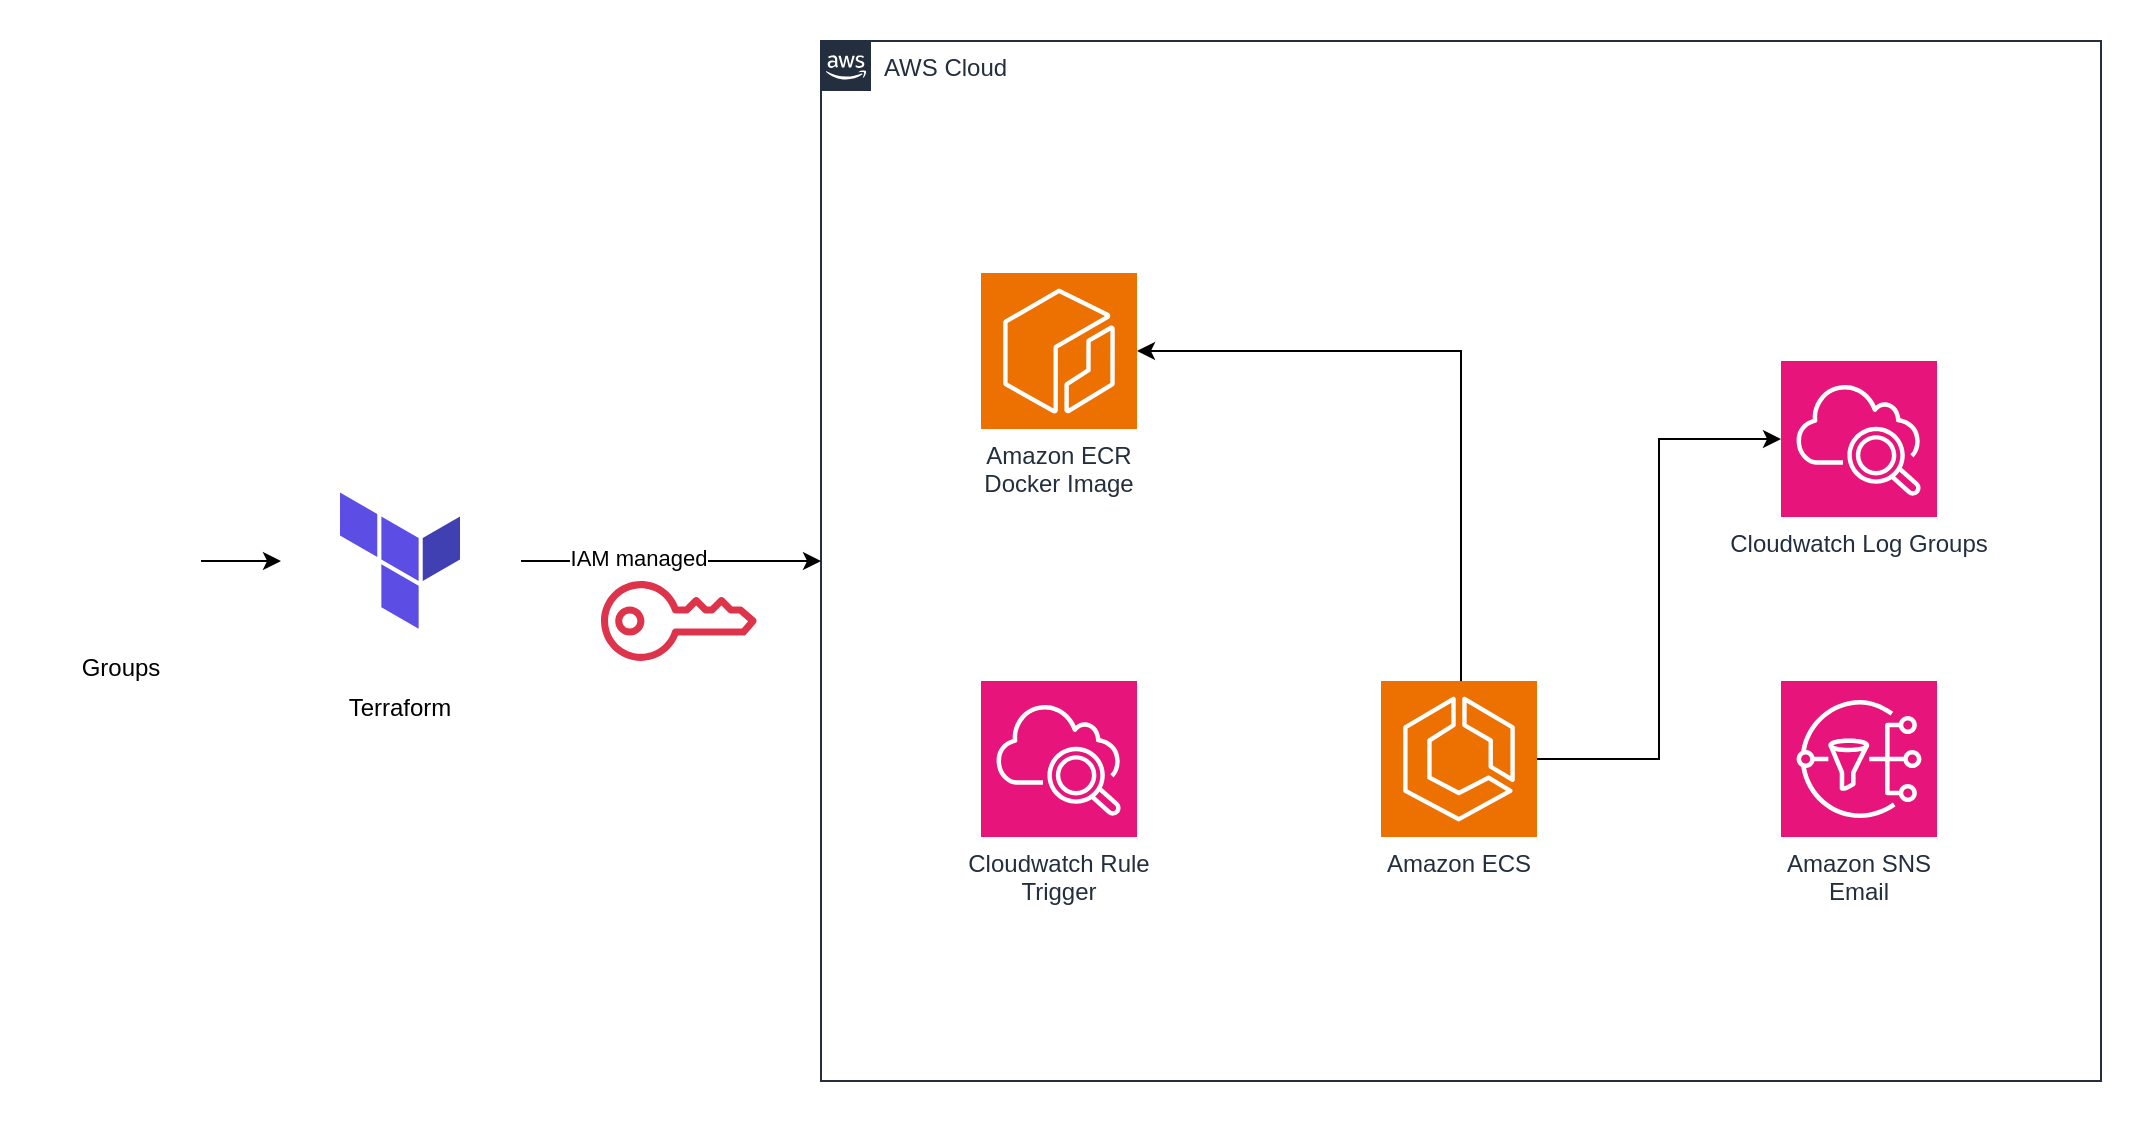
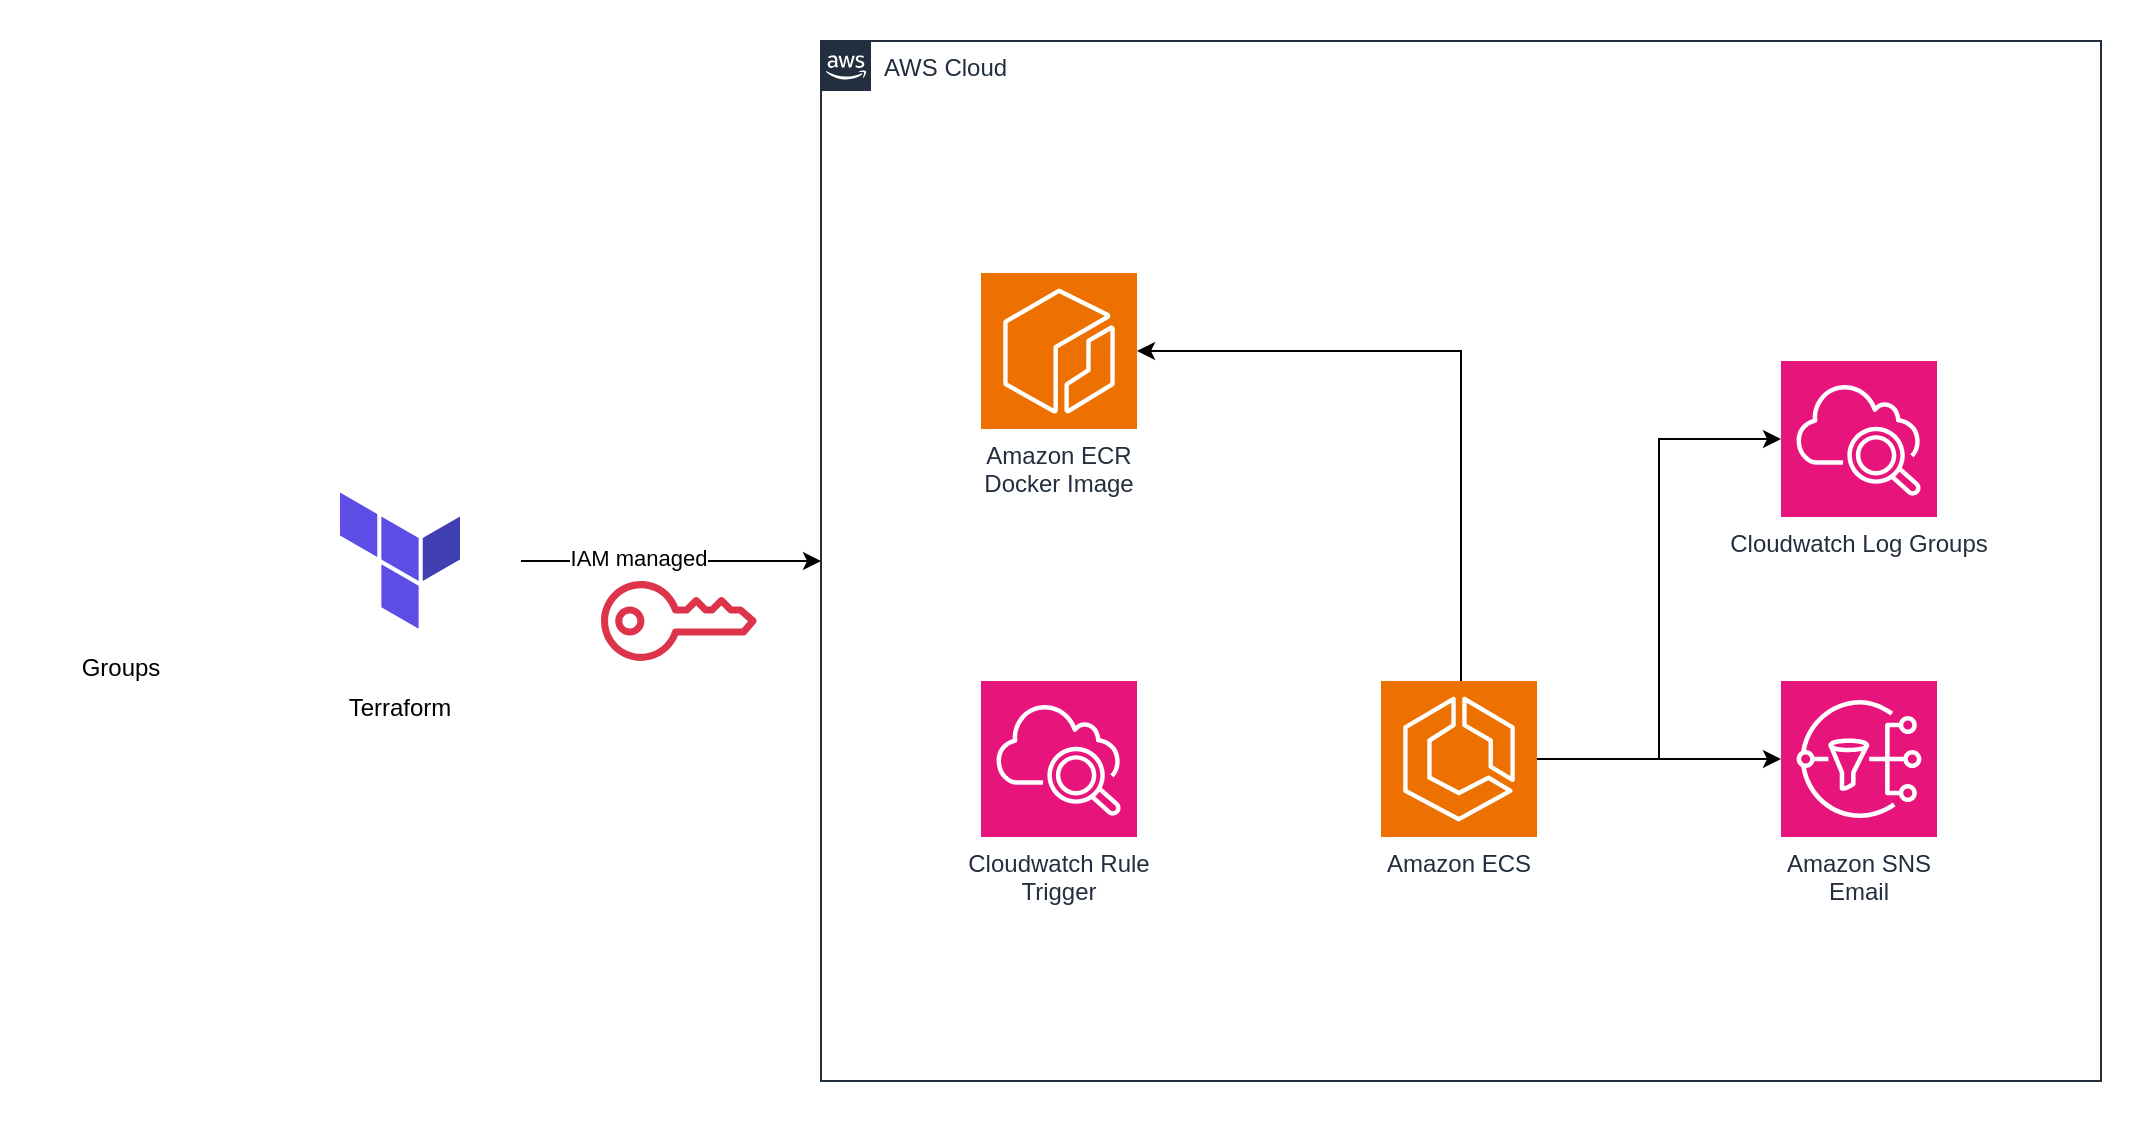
- <mxCell id="14" style="edgeStyle=orthogonalEdgeStyle;rounded=0;orthogonalLoop=1;jettySize=auto;html=1;" edge="1" parent="1" source="15" target="16"><mxGeometry relative="1" as="geometry" /></mxCell>
+ <mxCell id="5" style="edgeStyle=orthogonalEdgeStyle;rounded=0;orthogonalLoop=1;jettySize=auto;html=1;" edge="1" parent="2" source="6" target="10"><mxGeometry relative="1" as="geometry" /></mxCell>
